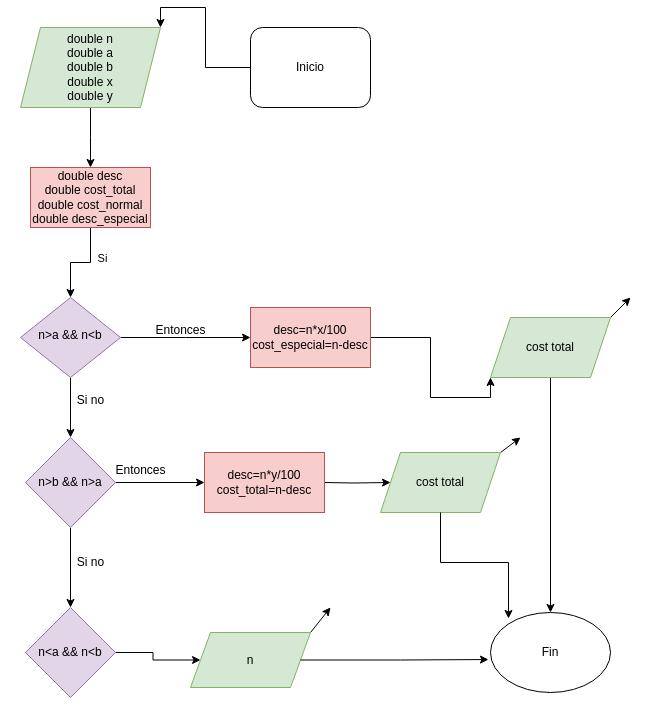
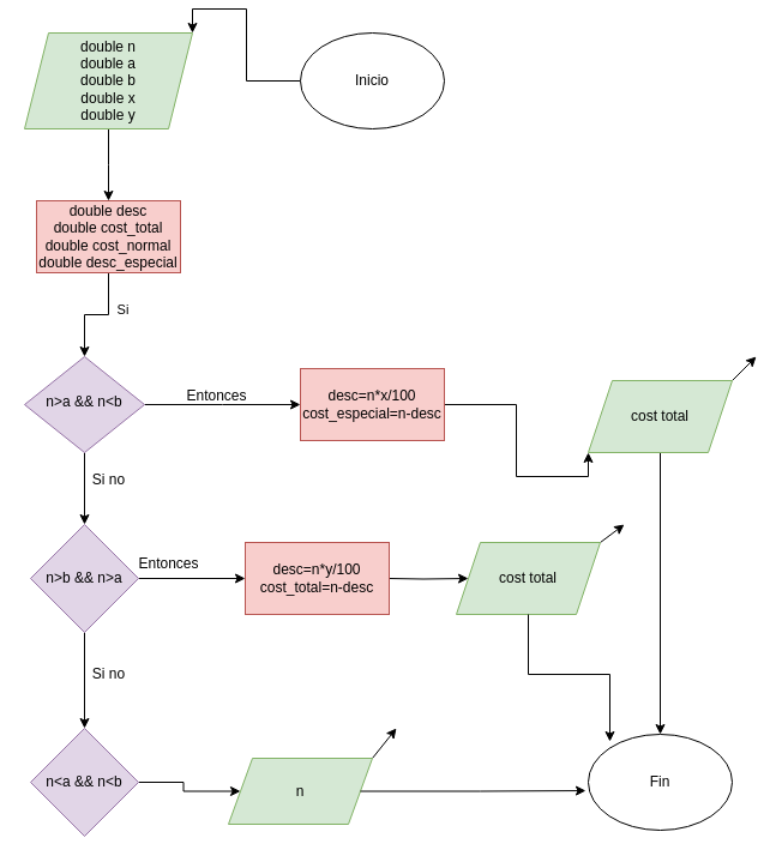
- <mxCell id="8" value="Inicio" style="whiteSpace=wrap;html=1;rounded=1;" parent="1" vertex="1"><mxGeometry x="250" y="20" width="120" height="80" as="geometry" /></mxCell>
+ <mxCell id="8" value="Inicio" style="ellipse;whiteSpace=wrap;html=1;" parent="1" vertex="1"><mxGeometry x="250" y="20" width="120" height="80" as="geometry" /></mxCell>
